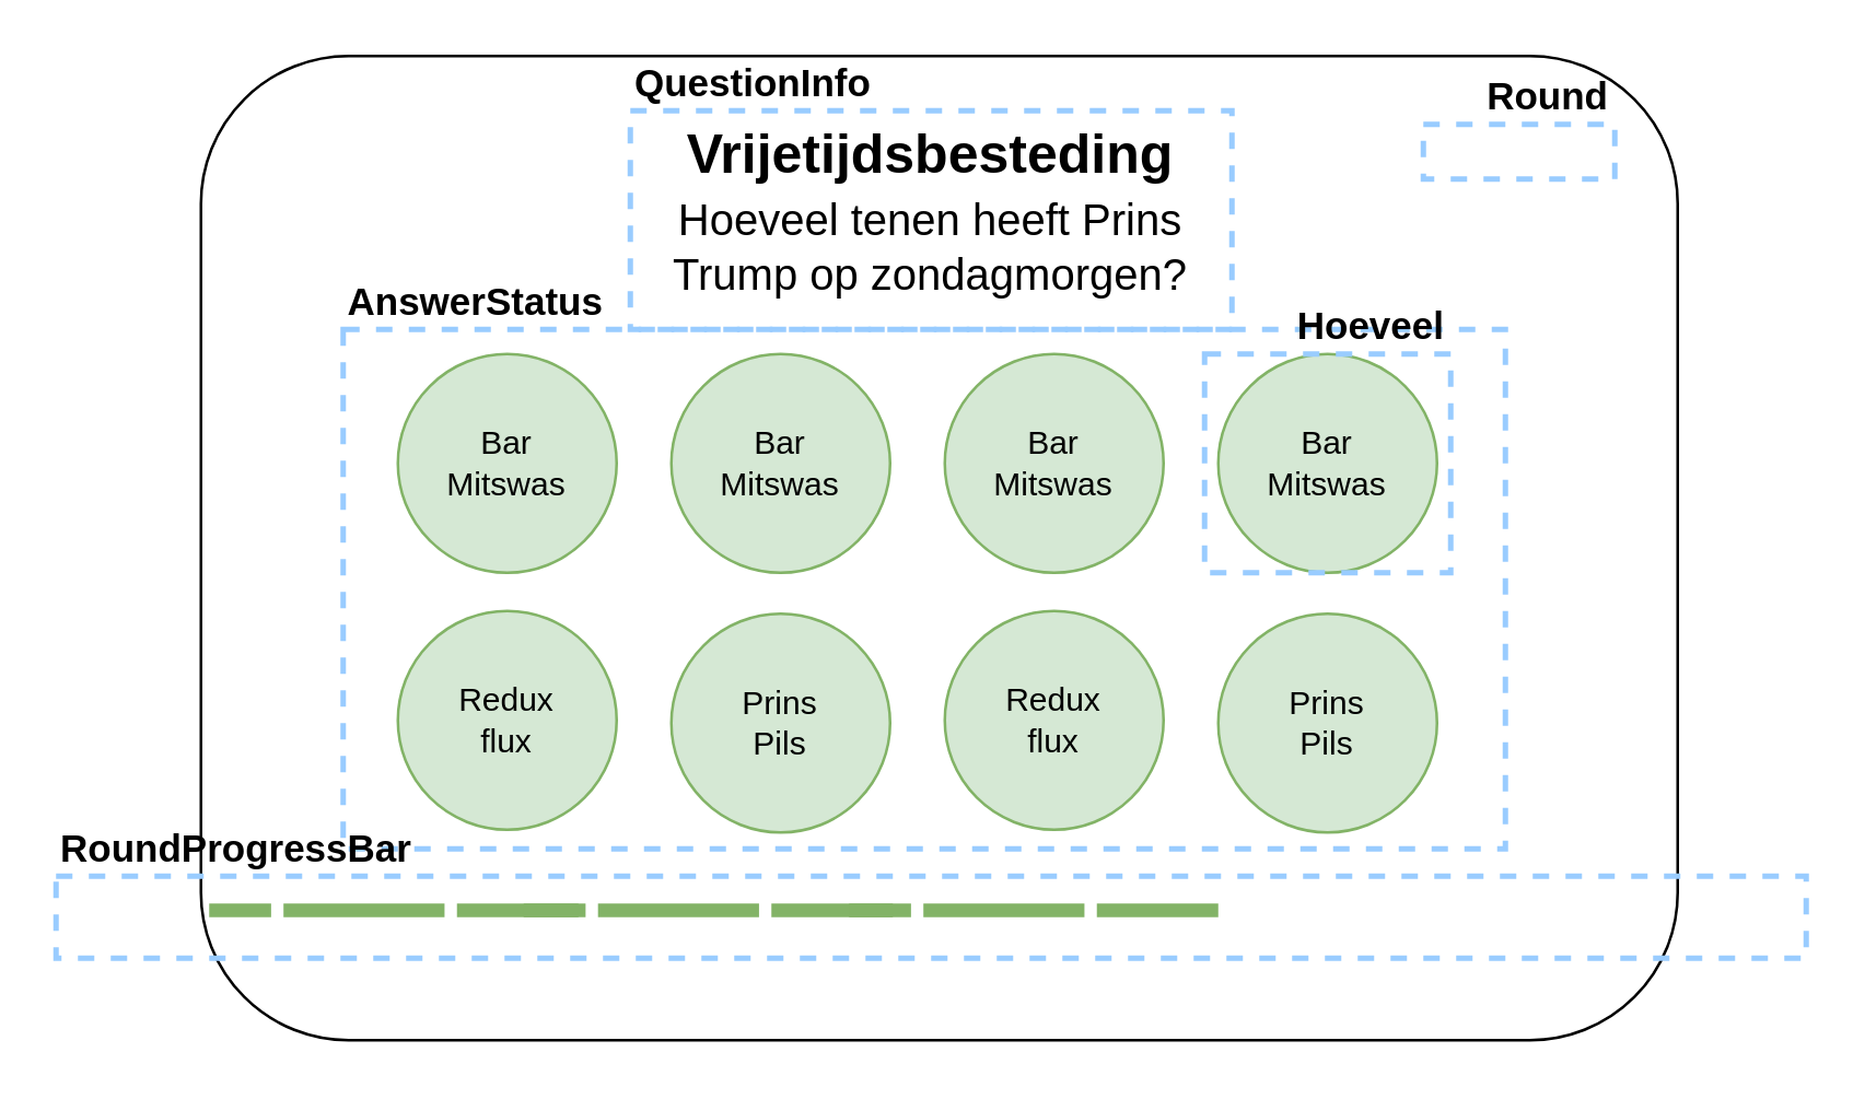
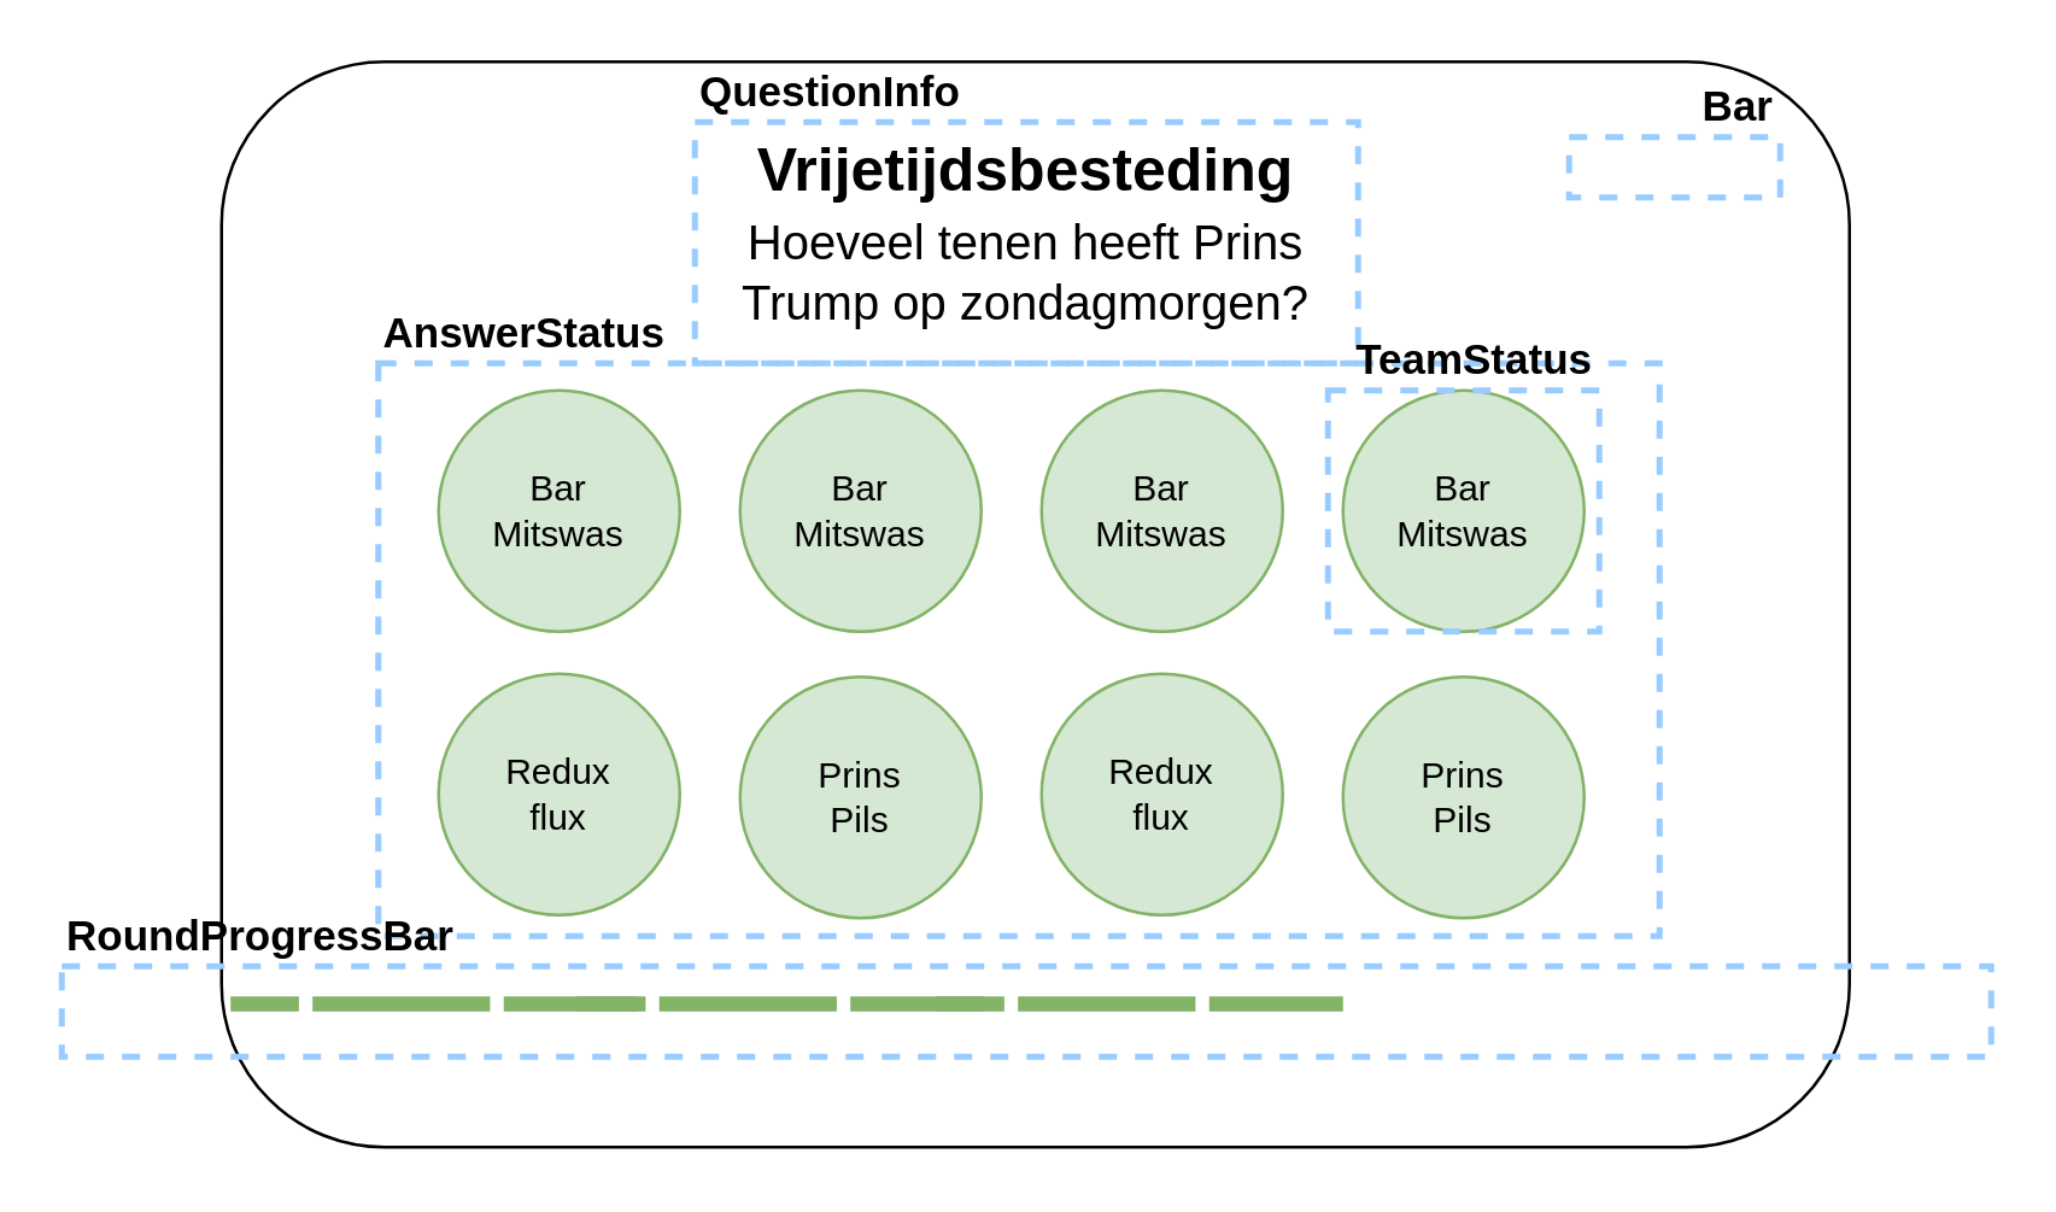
- <mxCell id="31" value="Round" style="text;html=1;strokeColor=none;fillColor=none;align=right;verticalAlign=middle;whiteSpace=wrap;rounded=0;dashed=1;fontSize=14;fontStyle=1" vertex="1" parent="1"><mxGeometry x="400" y="25" width="190" height="20" as="geometry" /></mxCell>
+ <mxCell id="31" value="Bar" style="text;html=1;strokeColor=none;fillColor=none;align=right;verticalAlign=middle;whiteSpace=wrap;rounded=0;dashed=1;fontSize=14;fontStyle=1" vertex="1" parent="1"><mxGeometry x="400" y="25" width="190" height="20" as="geometry" /></mxCell>
- <mxCell id="39" value="Hoeveel" style="text;html=1;strokeColor=none;fillColor=none;align=right;verticalAlign=middle;whiteSpace=wrap;rounded=0;dashed=1;fontSize=14;fontStyle=1" vertex="1" parent="1"><mxGeometry x="440" y="109" width="90" height="20" as="geometry" /></mxCell>
+ <mxCell id="39" value="TeamStatus" style="text;html=1;strokeColor=none;fillColor=none;align=right;verticalAlign=middle;whiteSpace=wrap;rounded=0;dashed=1;fontSize=14;fontStyle=1" vertex="1" parent="1"><mxGeometry x="440" y="109" width="90" height="20" as="geometry" /></mxCell>
